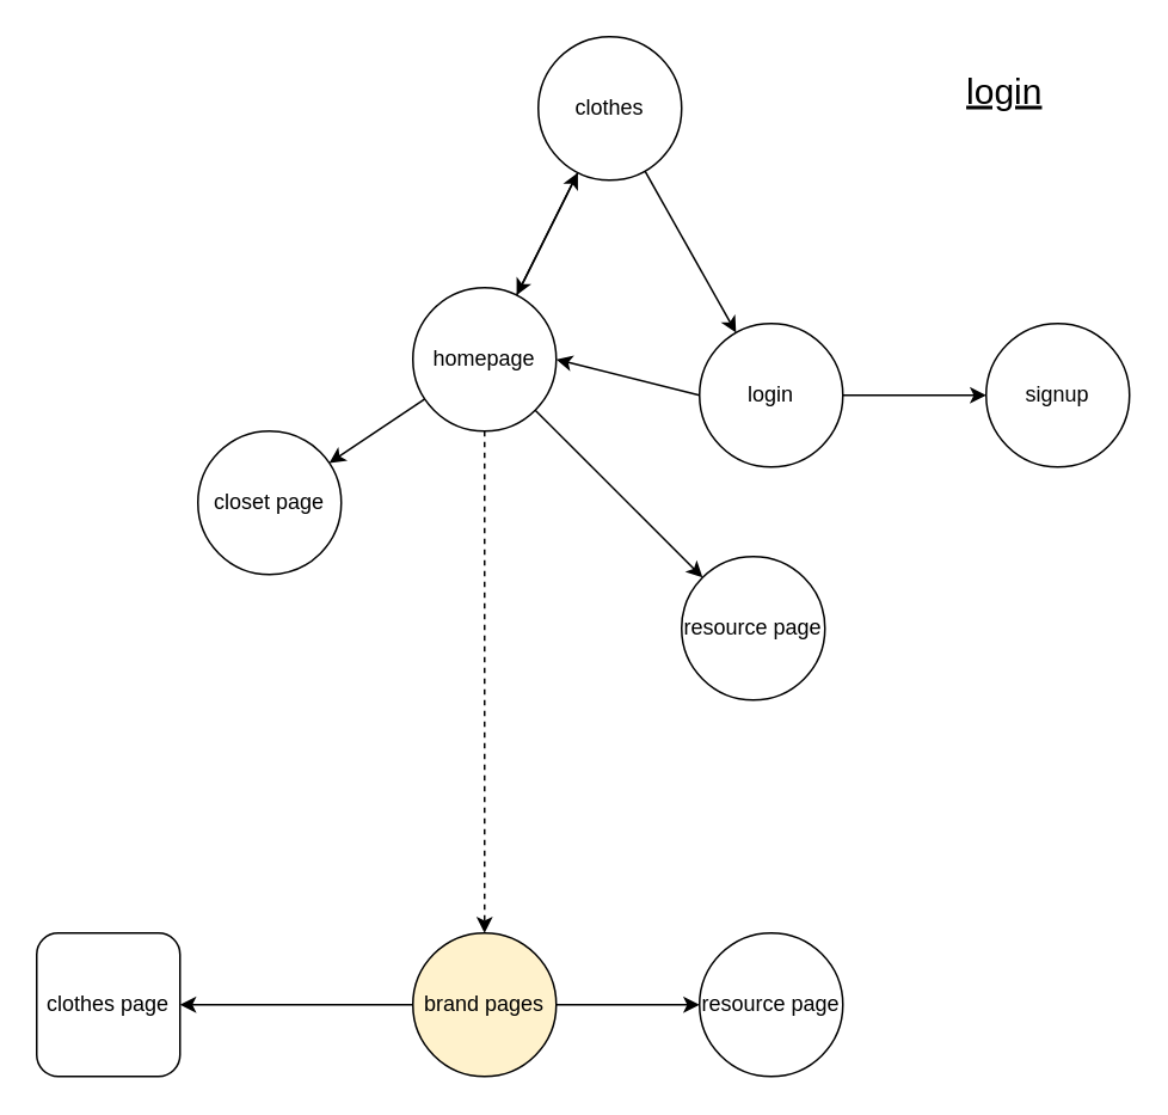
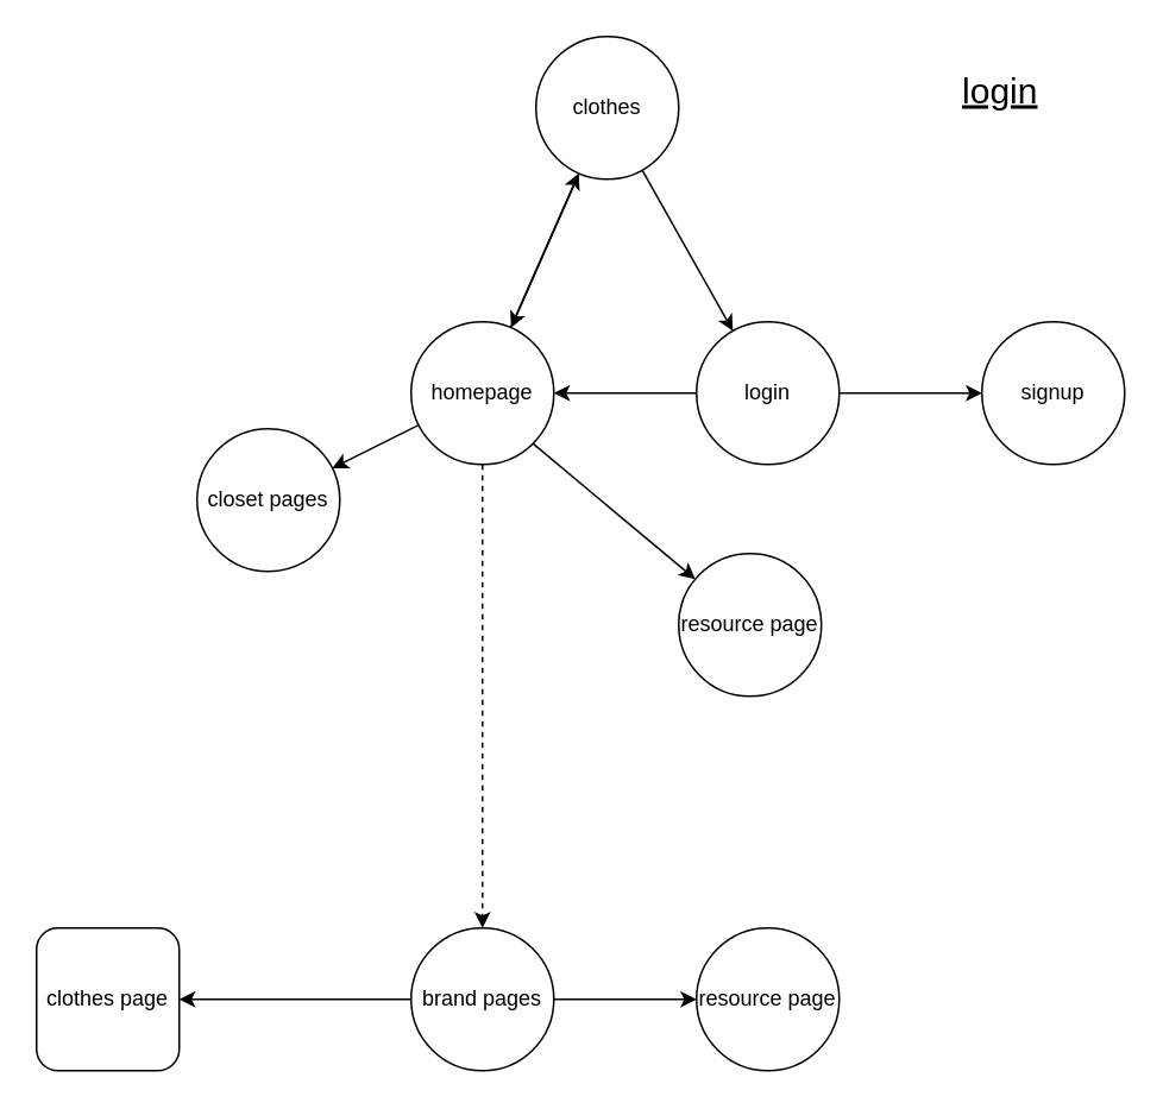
- <mxCell id="12" value="homepage" style="ellipse;whiteSpace=wrap;html=1;" vertex="1" parent="1"><mxGeometry x="230" y="160" width="80" height="80" as="geometry" /></mxCell>
+ <mxCell id="12" value="homepage" style="ellipse;whiteSpace=wrap;html=1;" vertex="1" parent="1"><mxGeometry x="230" y="180" width="80" height="80" as="geometry" /></mxCell>
- <mxCell id="19" value="closet page" style="ellipse;whiteSpace=wrap;html=1;" vertex="1" parent="1"><mxGeometry x="110" y="240" width="80" height="80" as="geometry" /></mxCell>
+ <mxCell id="19" value="closet pages" style="ellipse;whiteSpace=wrap;html=1;" vertex="1" parent="1"><mxGeometry x="110" y="240" width="80" height="80" as="geometry" /></mxCell>
- <mxCell id="15" value="brand pages" style="ellipse;whiteSpace=wrap;html=1;fillColor=#fff2cc;" vertex="1" parent="1"><mxGeometry x="230" y="520" width="80" height="80" as="geometry" /></mxCell>
+ <mxCell id="15" value="brand pages" style="ellipse;whiteSpace=wrap;html=1;" vertex="1" parent="1"><mxGeometry x="230" y="520" width="80" height="80" as="geometry" /></mxCell>
